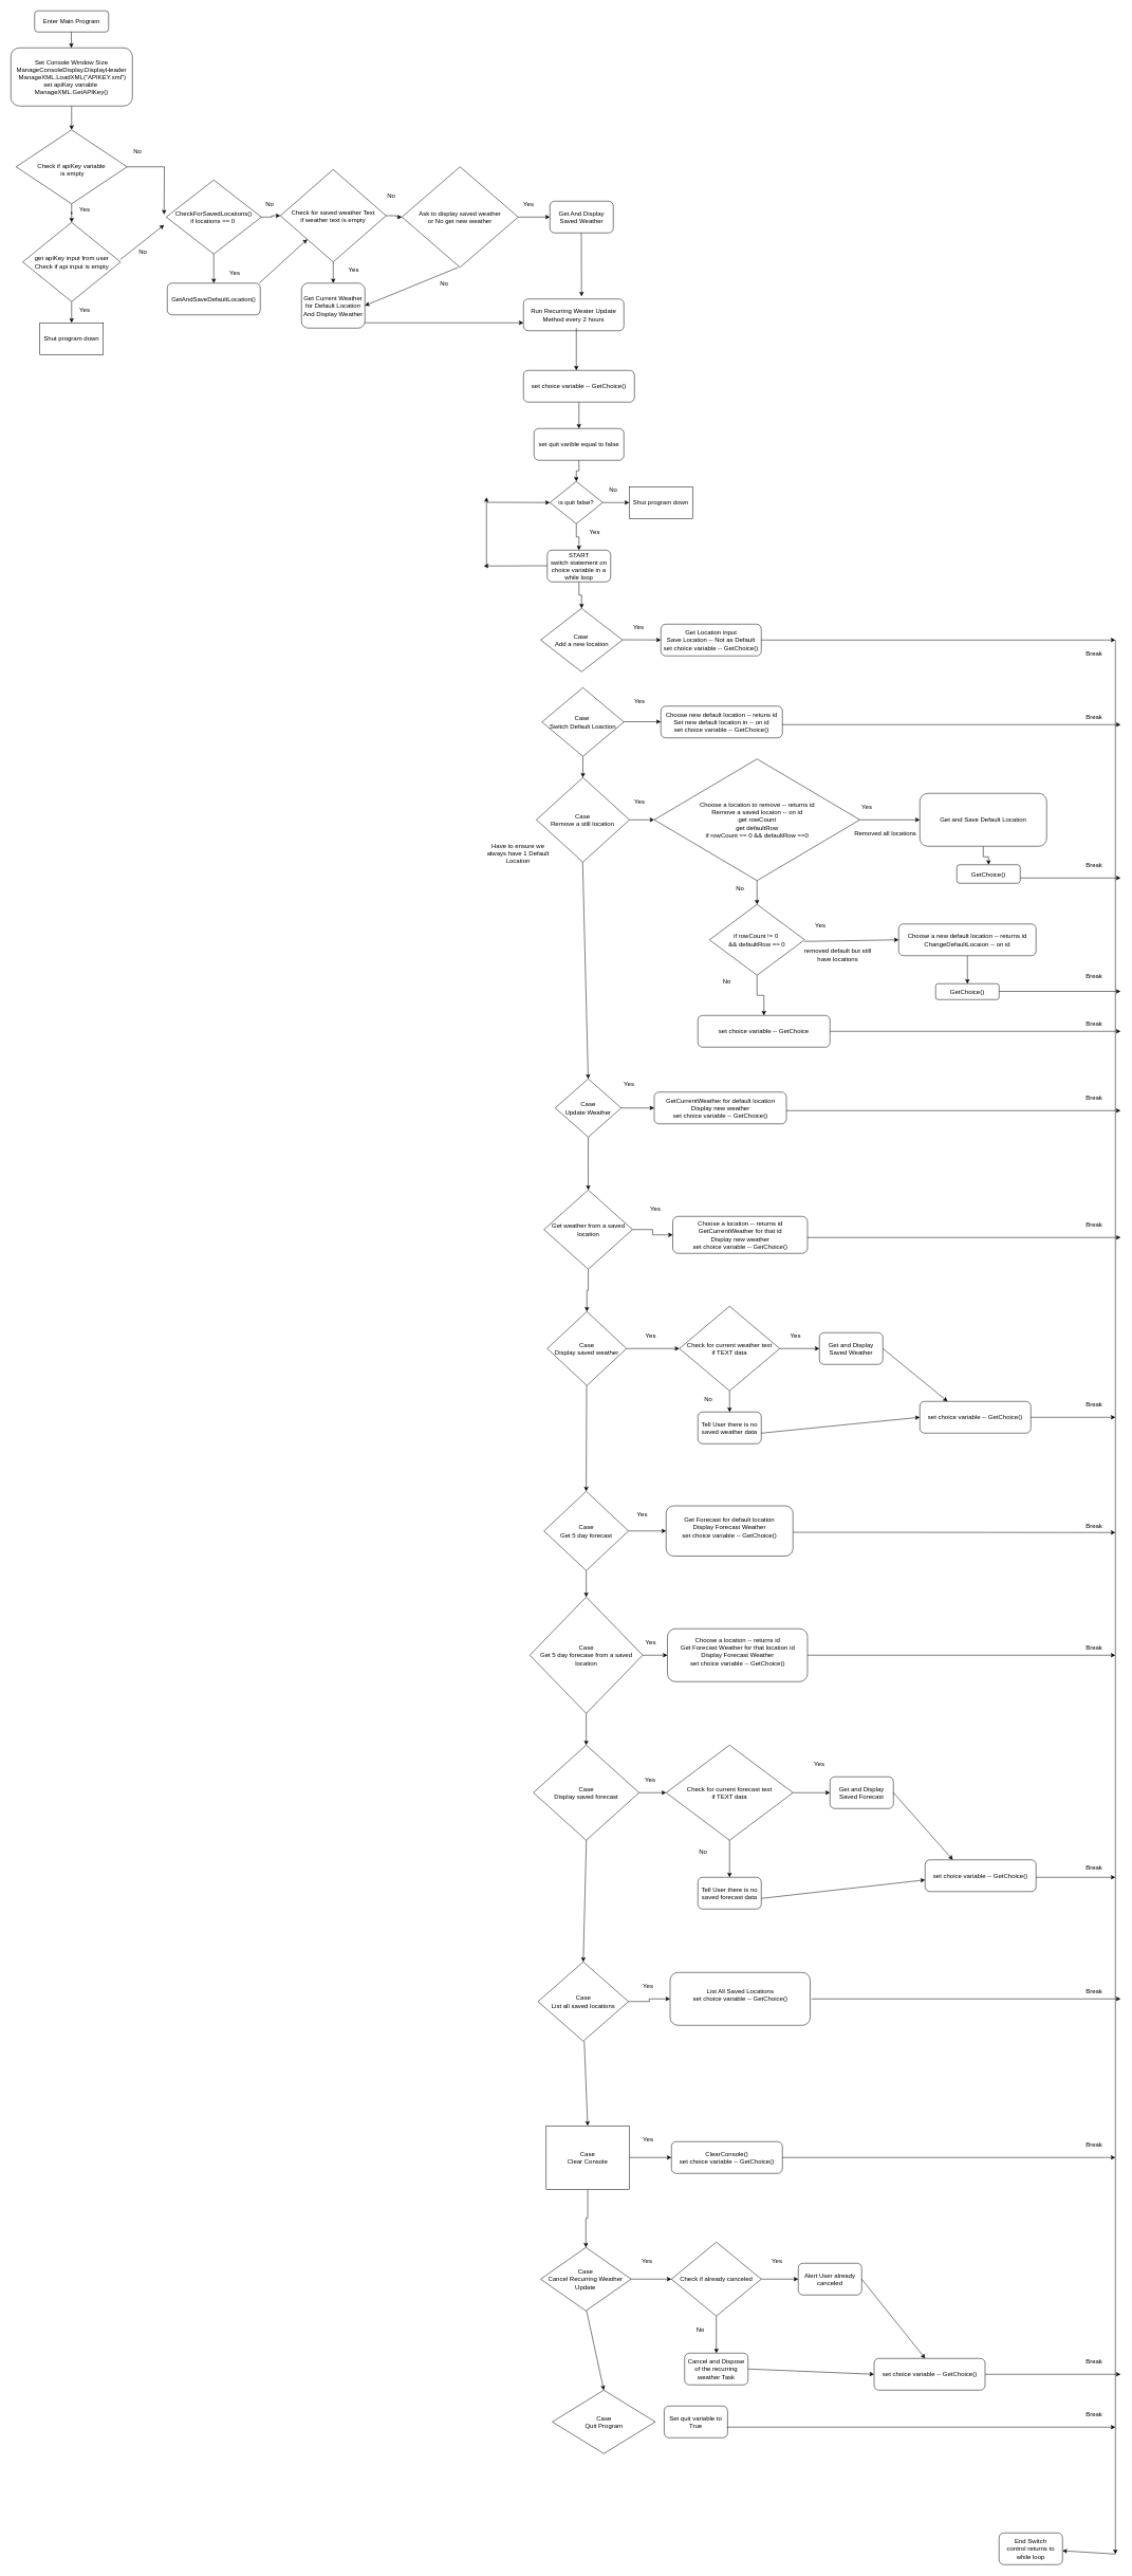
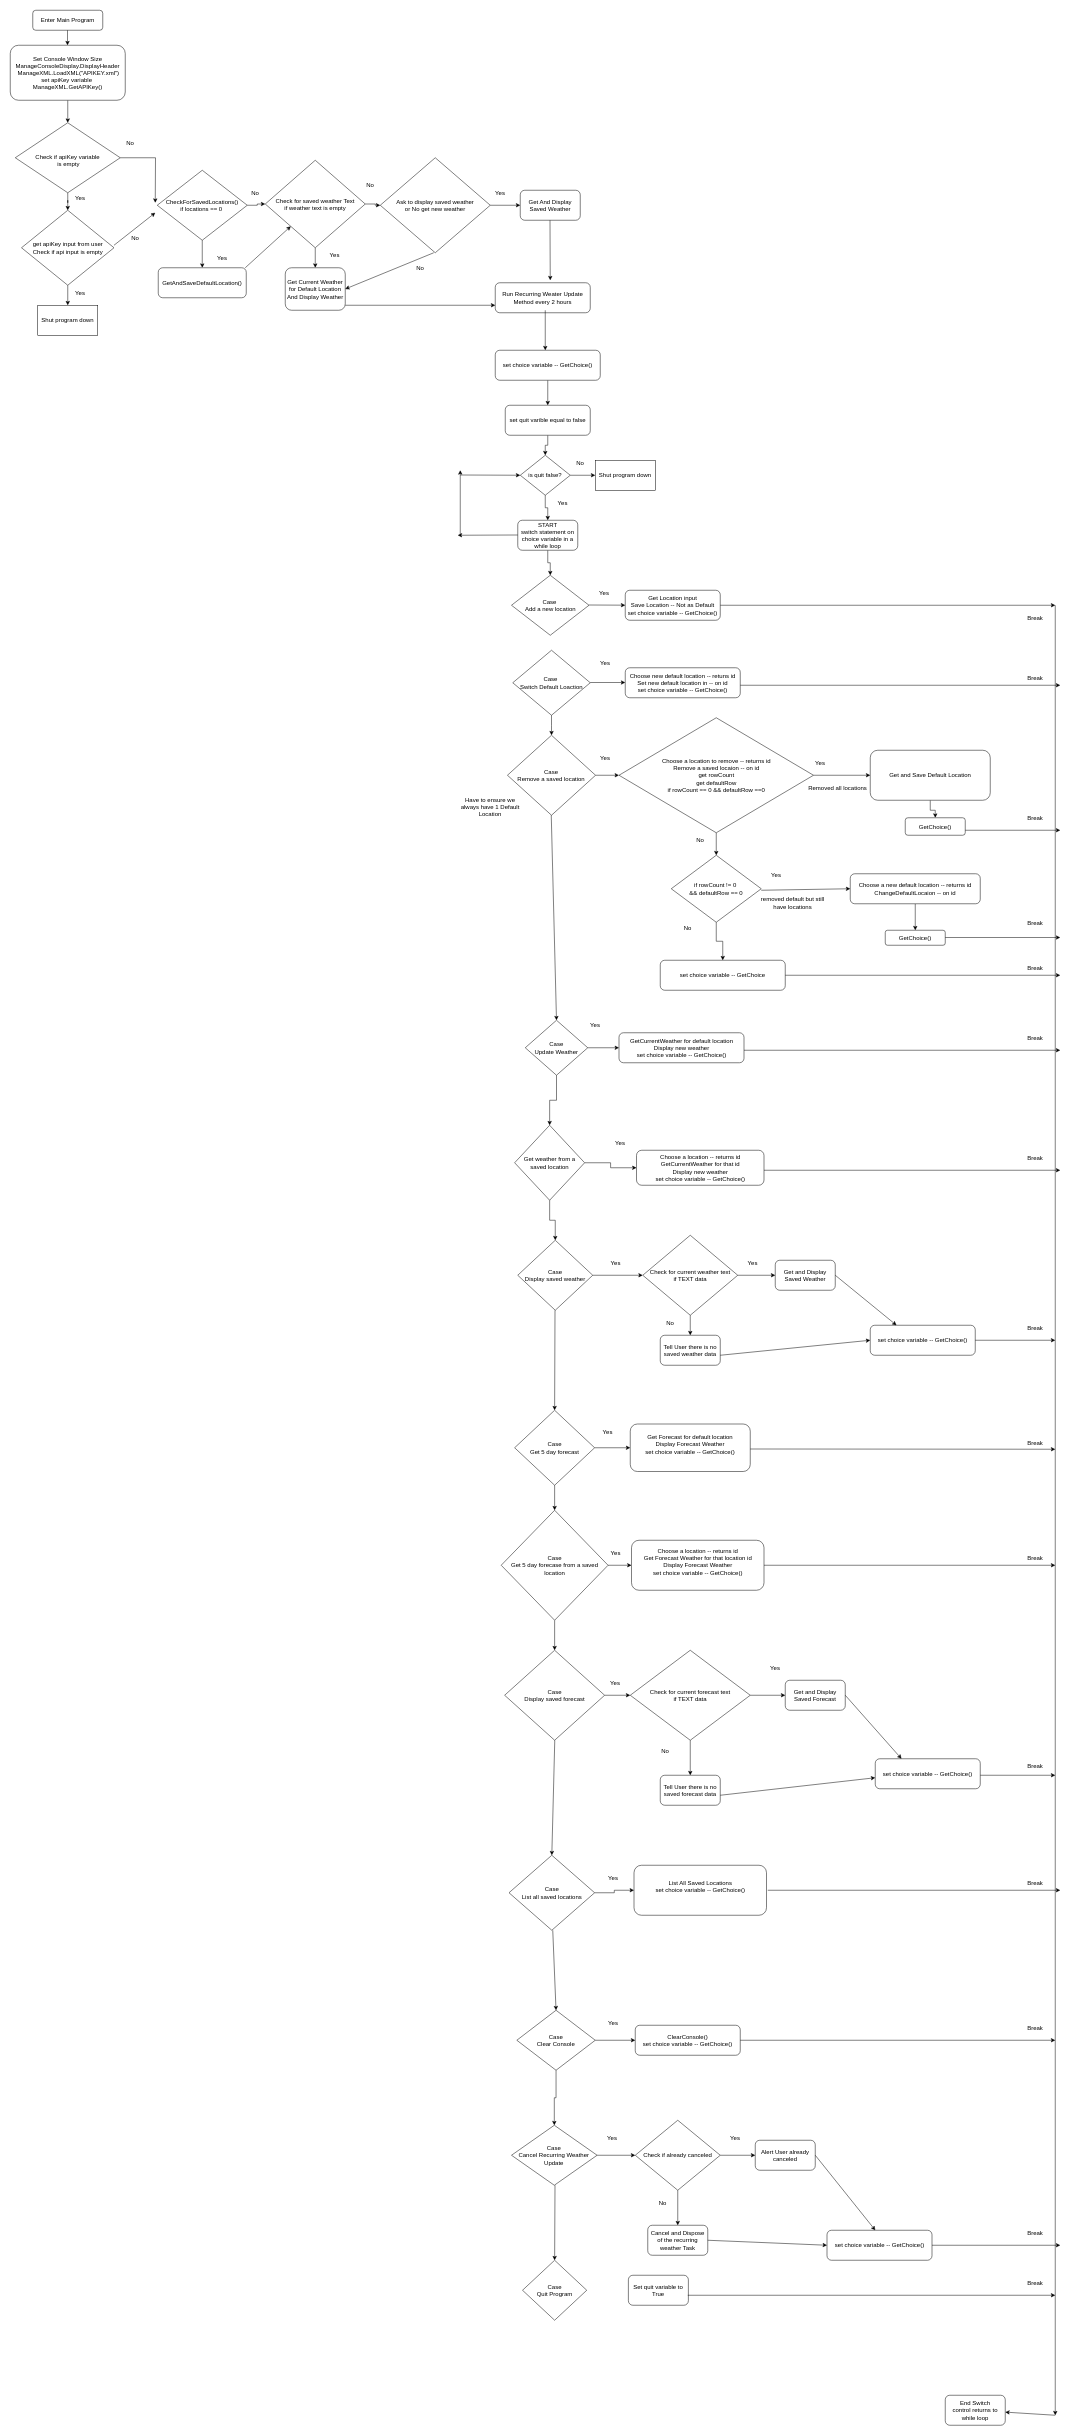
- <mxCell id="65" value="Case&lt;div&gt;Remove a still location&lt;/div&gt;" style="rhombus;whiteSpace=wrap;html=1;" parent="1" vertex="1"><mxGeometry x="1014.38" y="1470" width="176.25" height="160" as="geometry" /></mxCell>
+ <mxCell id="65" value="Case&lt;div&gt;Remove a saved location&lt;/div&gt;" style="rhombus;whiteSpace=wrap;html=1;" parent="1" vertex="1"><mxGeometry x="1014.38" y="1470" width="176.25" height="160" as="geometry" /></mxCell>
- <mxCell id="96" value="Get weather from a saved location" style="rhombus;whiteSpace=wrap;html=1;" parent="1" vertex="1"><mxGeometry x="1028.75" y="2250" width="167.5" height="150" as="geometry" /></mxCell>
+ <mxCell id="96" value="Get weather from a saved location" style="rhombus;whiteSpace=wrap;html=1;" parent="1" vertex="1"><mxGeometry x="1028.75" y="2250" width="140" height="150" as="geometry" /></mxCell>
- <mxCell id="154" value="Case&lt;div&gt;Clear Console&lt;/div&gt;" style="whiteSpace=wrap;html=1;rounded=0;" parent="1" vertex="1"><mxGeometry x="1033.13" y="4020" width="156.87" height="120" as="geometry" /></mxCell>
+ <mxCell id="154" value="Case&lt;div&gt;Clear Console&lt;/div&gt;" style="rhombus;whiteSpace=wrap;html=1;" parent="1" vertex="1"><mxGeometry x="1033.13" y="4020" width="156.87" height="120" as="geometry" /></mxCell>
- <mxCell id="176" value="Case&lt;div&gt;Quit Program&lt;/div&gt;" style="rhombus;whiteSpace=wrap;html=1;" parent="1" vertex="1"><mxGeometry x="1044.54" y="4520" width="195" height="120" as="geometry" /></mxCell>
+ <mxCell id="176" value="Case&lt;div&gt;Quit Program&lt;/div&gt;" style="rhombus;whiteSpace=wrap;html=1;" parent="1" vertex="1"><mxGeometry x="1044.54" y="4520" width="128.43" height="120" as="geometry" /></mxCell>
